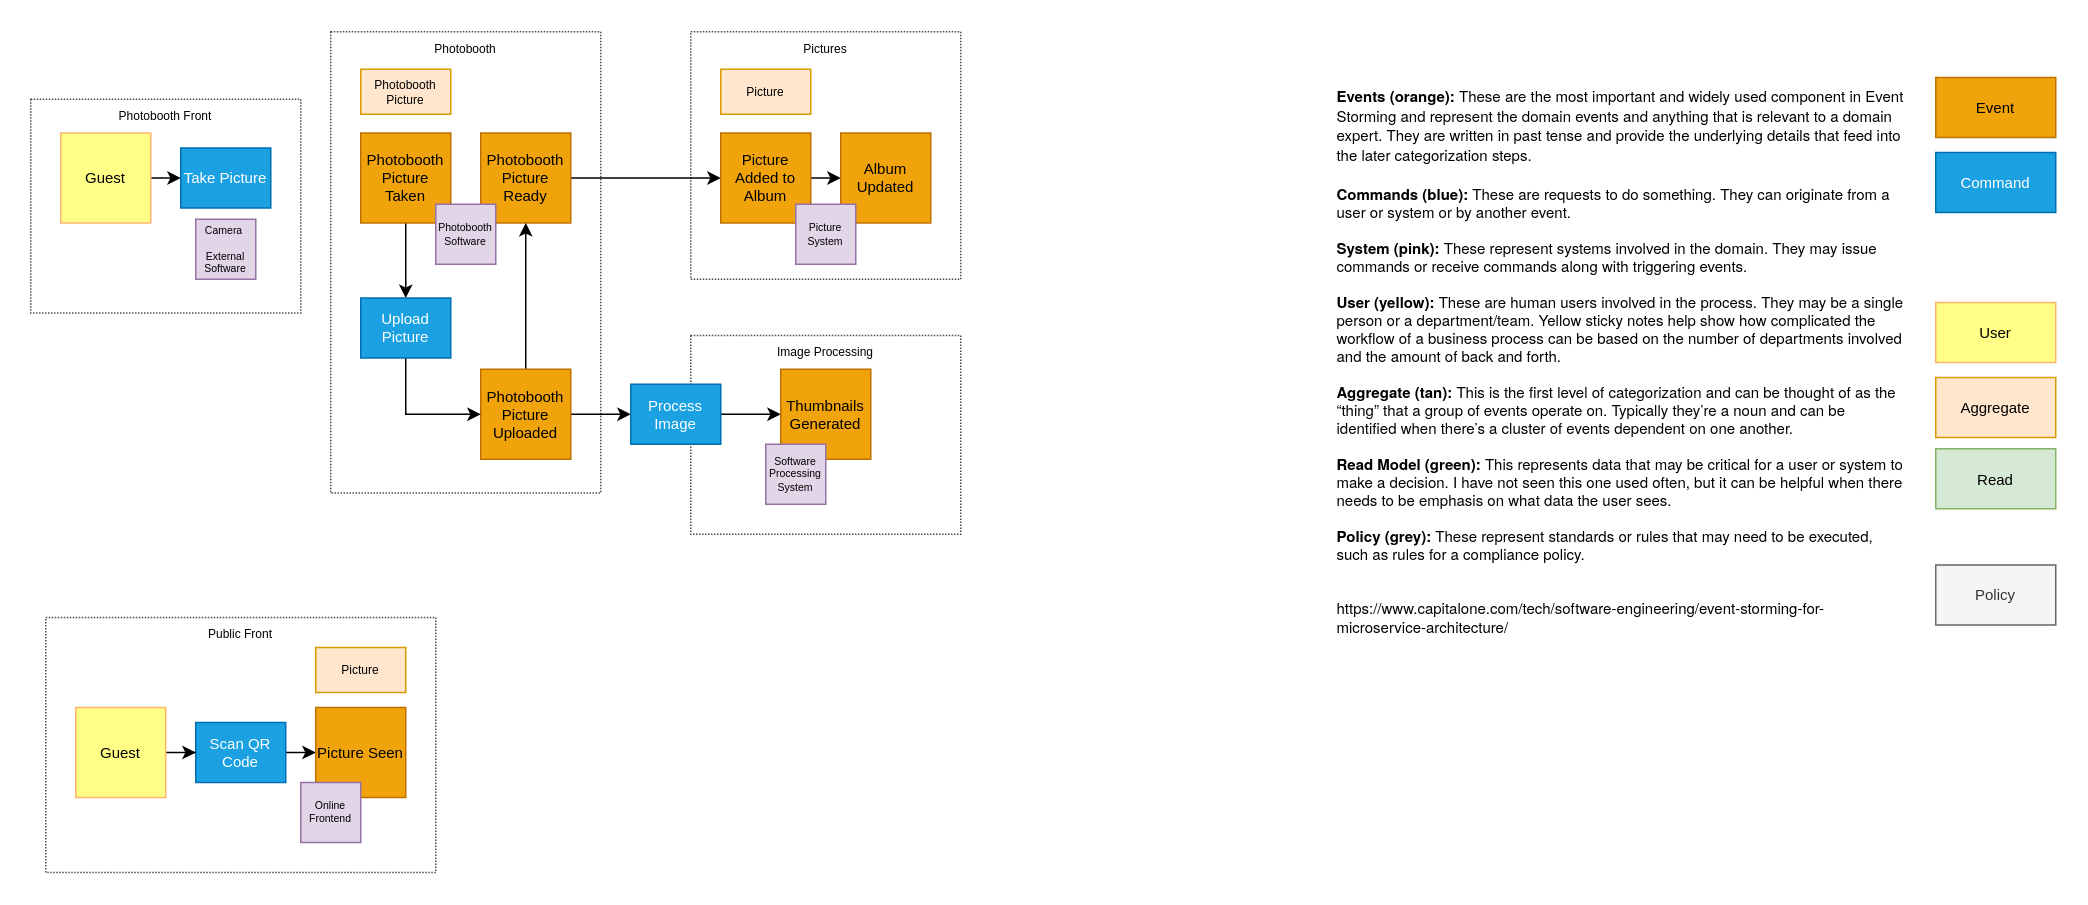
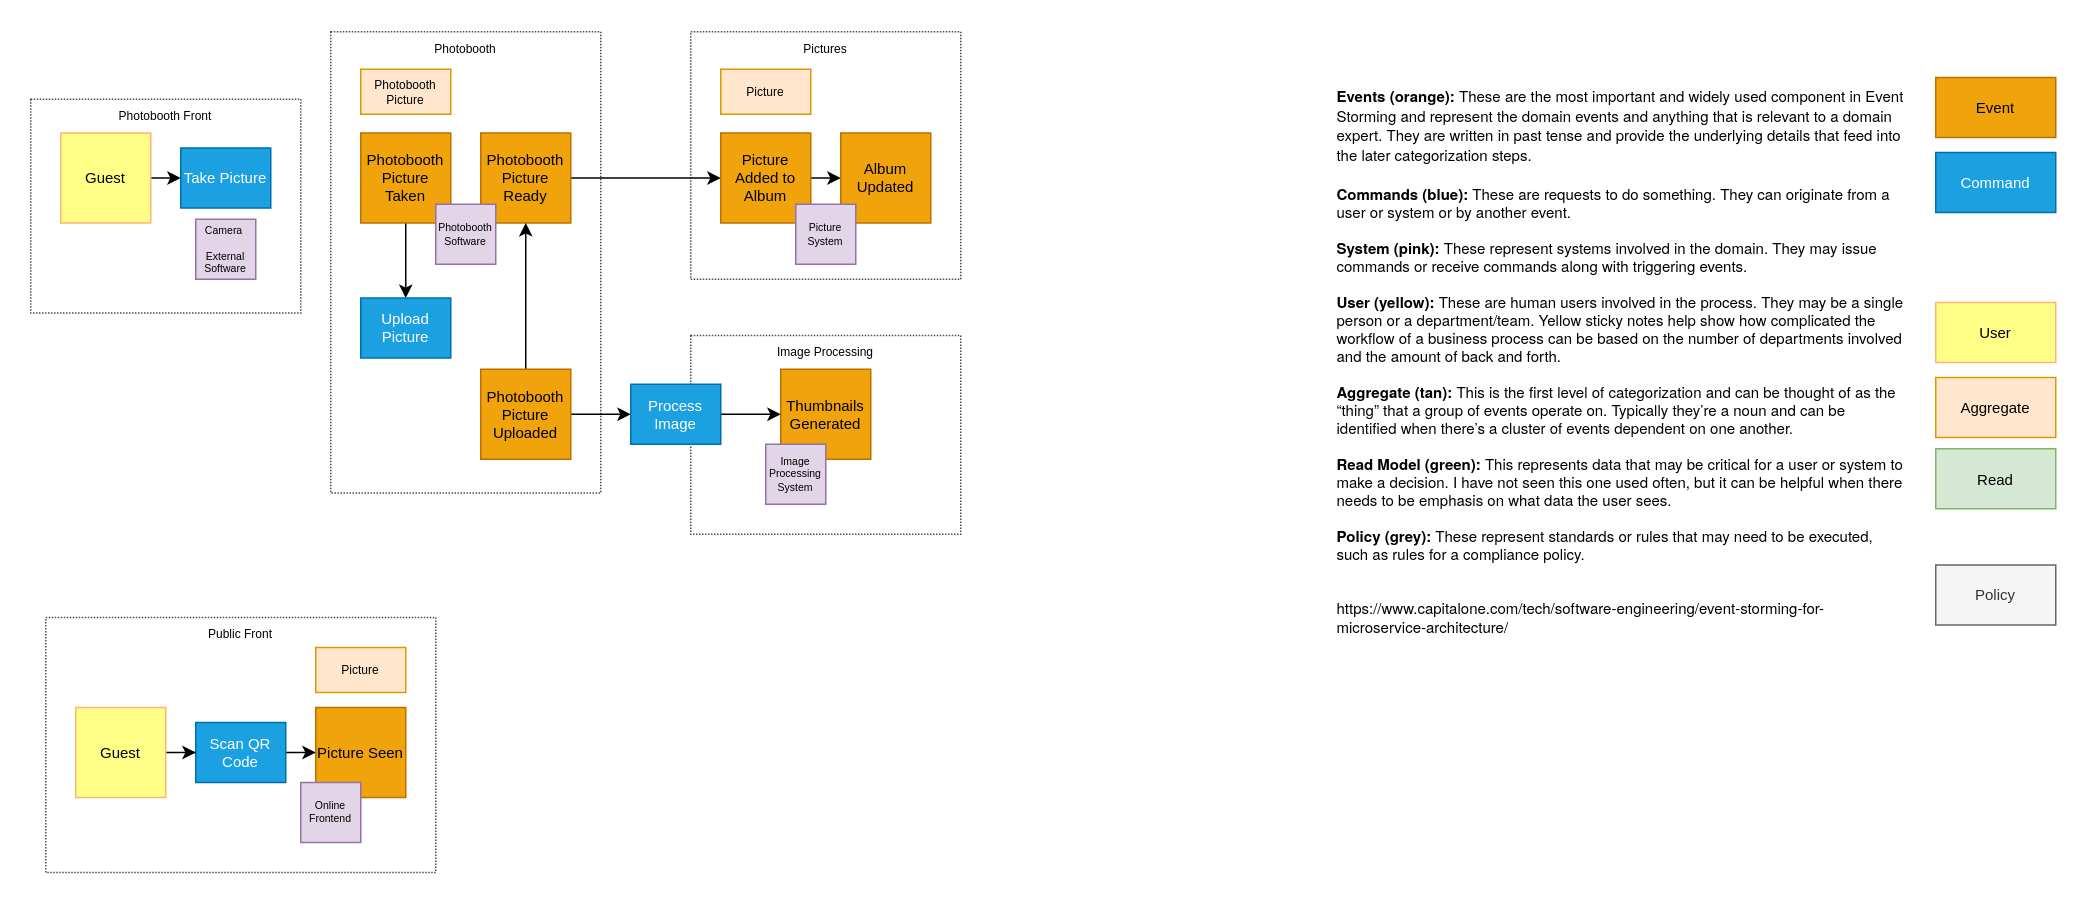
- <mxCell id="43" style="edgeStyle=orthogonalEdgeStyle;rounded=0;orthogonalLoop=1;jettySize=auto;html=1;exitX=0.5;exitY=1;exitDx=0;exitDy=0;entryX=0;entryY=0.5;entryDx=0;entryDy=0;fontSize=8;" parent="1" source="44" target="17" edge="1"><mxGeometry relative="1" as="geometry" /></mxCell>
- <mxCell id="34" value="Software Processing&lt;br&gt;System" style="rounded=0;whiteSpace=wrap;html=1;fillColor=#e1d5e7;strokeColor=#9673a6;fontSize=7;" parent="1" vertex="1"><mxGeometry x="510" y="295.5" width="40" height="40" as="geometry" /></mxCell>
+ <mxCell id="34" value="Image Processing&lt;br&gt;System" style="rounded=0;whiteSpace=wrap;html=1;fillColor=#e1d5e7;strokeColor=#9673a6;fontSize=7;" parent="1" vertex="1"><mxGeometry x="510" y="295.5" width="40" height="40" as="geometry" /></mxCell>
